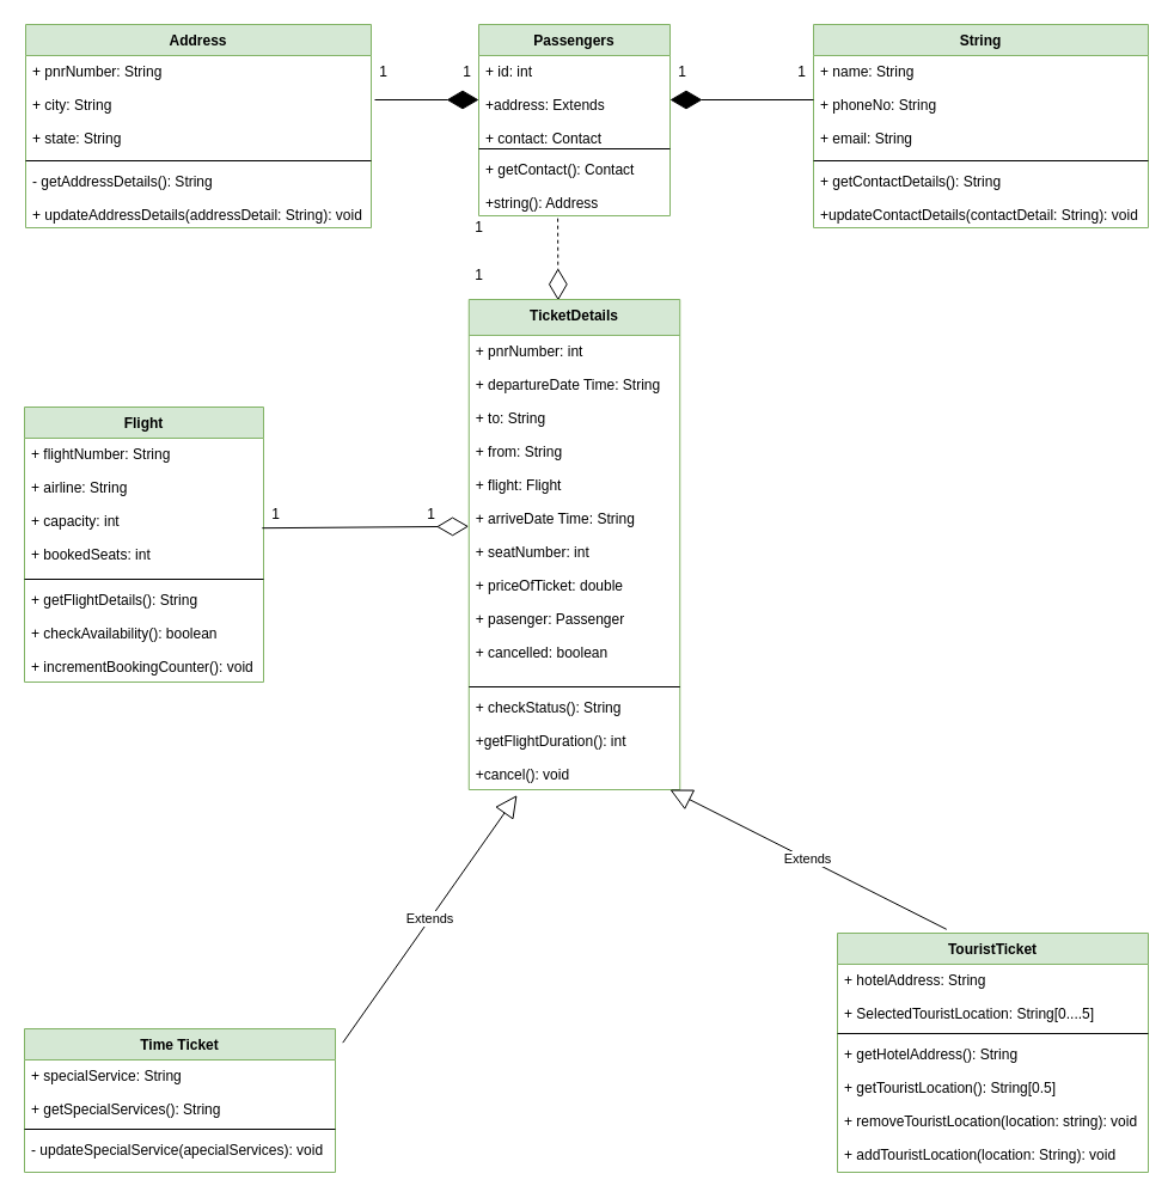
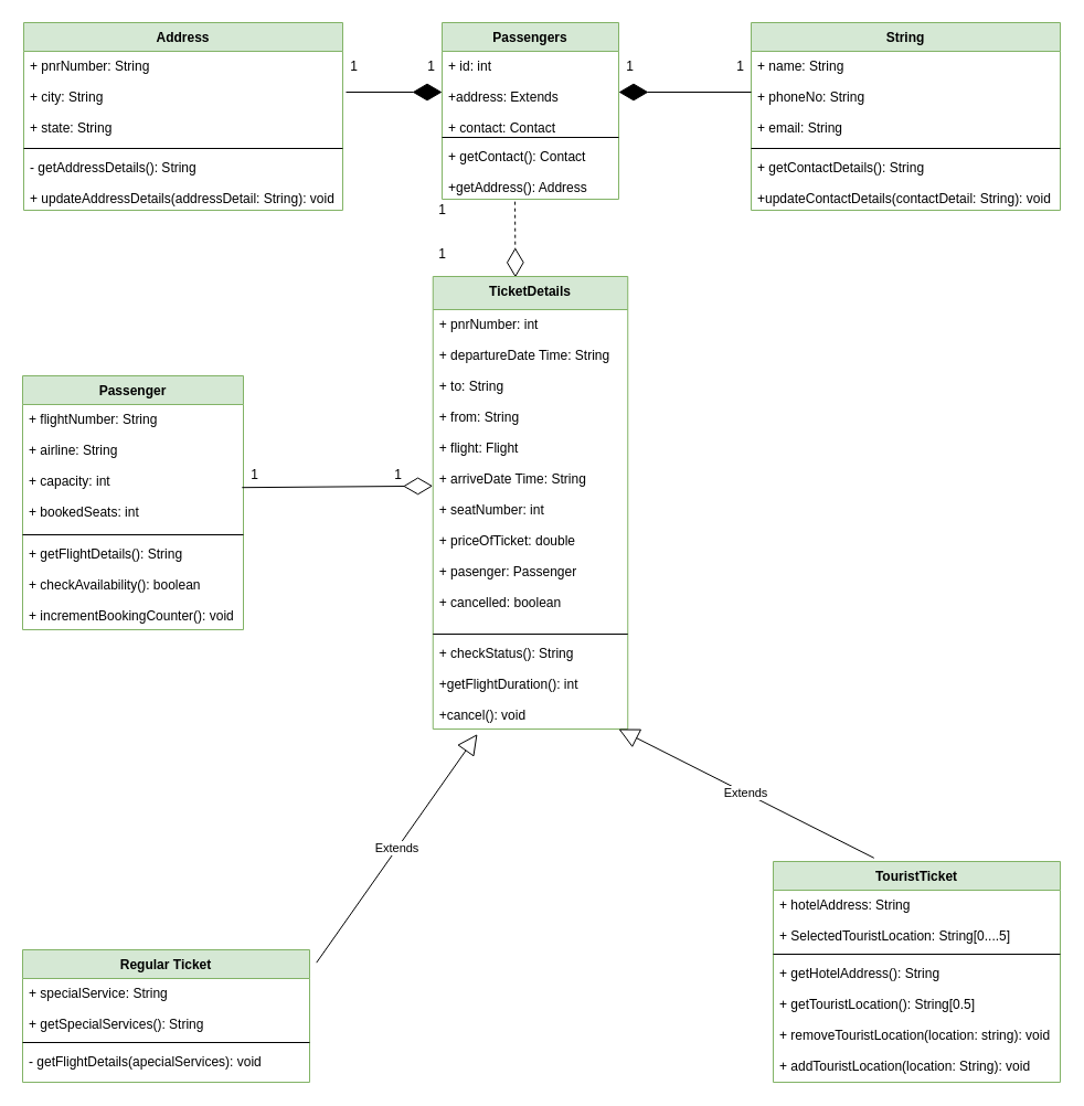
- <mxCell id="6" value="+ getContact(): Contact&#10;&#10;+string(): Address" style="text;strokeColor=none;fillColor=none;align=left;verticalAlign=top;spacingLeft=4;spacingRight=4;overflow=hidden;rotatable=0;points=[[0,0.5],[1,0.5]];portConstraint=eastwest;" parent="3" vertex="1"><mxGeometry y="108" width="160" height="52" as="geometry" /></mxCell>
+ <mxCell id="6" value="+ getContact(): Contact&#10;&#10;+getAddress(): Address" style="text;strokeColor=none;fillColor=none;align=left;verticalAlign=top;spacingLeft=4;spacingRight=4;overflow=hidden;rotatable=0;points=[[0,0.5],[1,0.5]];portConstraint=eastwest;" parent="3" vertex="1"><mxGeometry y="108" width="160" height="52" as="geometry" /></mxCell>
- <mxCell id="22" value="Flight" style="swimlane;fontStyle=1;align=center;verticalAlign=top;childLayout=stackLayout;horizontal=1;startSize=26;horizontalStack=0;resizeParent=1;resizeParentMax=0;resizeLast=0;collapsible=1;marginBottom=0;fillColor=#d5e8d4;strokeColor=#82b366;" parent="1" vertex="1"><mxGeometry y="340" width="200" height="230" as="geometry" x="20" /></mxCell>
+ <mxCell id="22" value="Passenger" style="swimlane;fontStyle=1;align=center;verticalAlign=top;childLayout=stackLayout;horizontal=1;startSize=26;horizontalStack=0;resizeParent=1;resizeParentMax=0;resizeLast=0;collapsible=1;marginBottom=0;fillColor=#d5e8d4;strokeColor=#82b366;" parent="1" vertex="1"><mxGeometry y="340" width="200" height="230" as="geometry" x="20" /></mxCell>
- <mxCell id="26" value="Time Ticket" style="swimlane;fontStyle=1;align=center;verticalAlign=top;childLayout=stackLayout;horizontal=1;startSize=26;horizontalStack=0;resizeParent=1;resizeParentMax=0;resizeLast=0;collapsible=1;marginBottom=0;fillColor=#d5e8d4;strokeColor=#82b366;" parent="1" vertex="1"><mxGeometry y="860" width="260" height="120" as="geometry" x="20" /></mxCell>
+ <mxCell id="26" value="Regular Ticket" style="swimlane;fontStyle=1;align=center;verticalAlign=top;childLayout=stackLayout;horizontal=1;startSize=26;horizontalStack=0;resizeParent=1;resizeParentMax=0;resizeLast=0;collapsible=1;marginBottom=0;fillColor=#d5e8d4;strokeColor=#82b366;" parent="1" vertex="1"><mxGeometry y="860" width="260" height="120" as="geometry" x="20" /></mxCell>
- <mxCell id="29" value="- updateSpecialService(apecialServices): void" style="text;strokeColor=none;fillColor=none;align=left;verticalAlign=top;spacingLeft=4;spacingRight=4;overflow=hidden;rotatable=0;points=[[0,0.5],[1,0.5]];portConstraint=eastwest;" parent="26" vertex="1"><mxGeometry y="88" width="260" height="32" as="geometry" /></mxCell>
+ <mxCell id="29" value="- getFlightDetails(apecialServices): void" style="text;strokeColor=none;fillColor=none;align=left;verticalAlign=top;spacingLeft=4;spacingRight=4;overflow=hidden;rotatable=0;points=[[0,0.5],[1,0.5]];portConstraint=eastwest;" parent="26" vertex="1"><mxGeometry y="88" width="260" height="32" as="geometry" /></mxCell>
